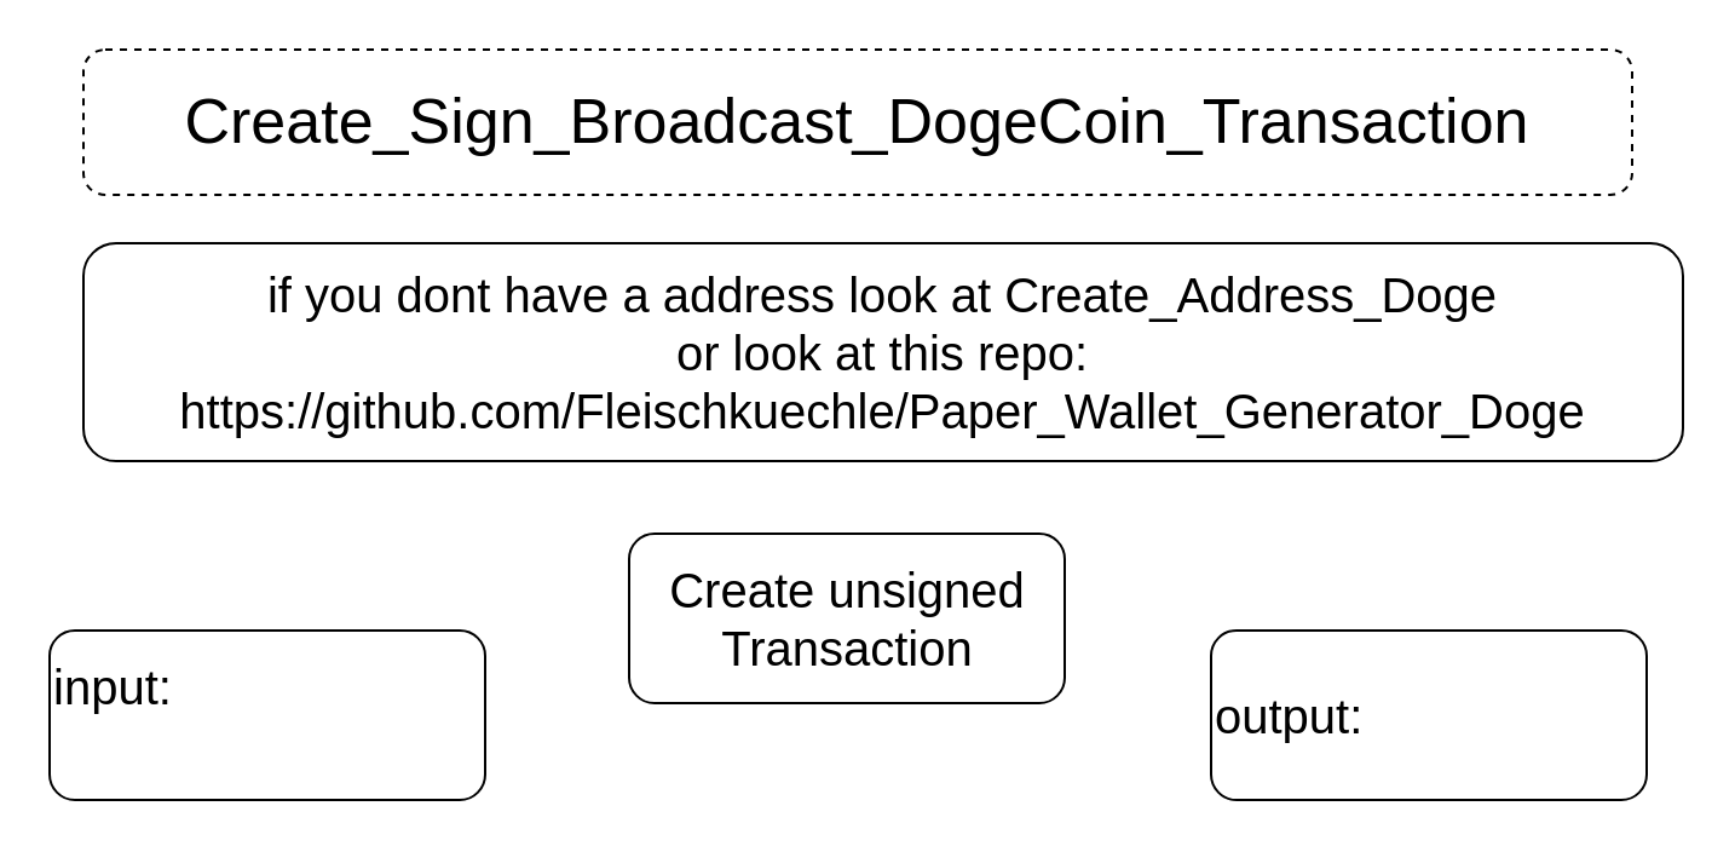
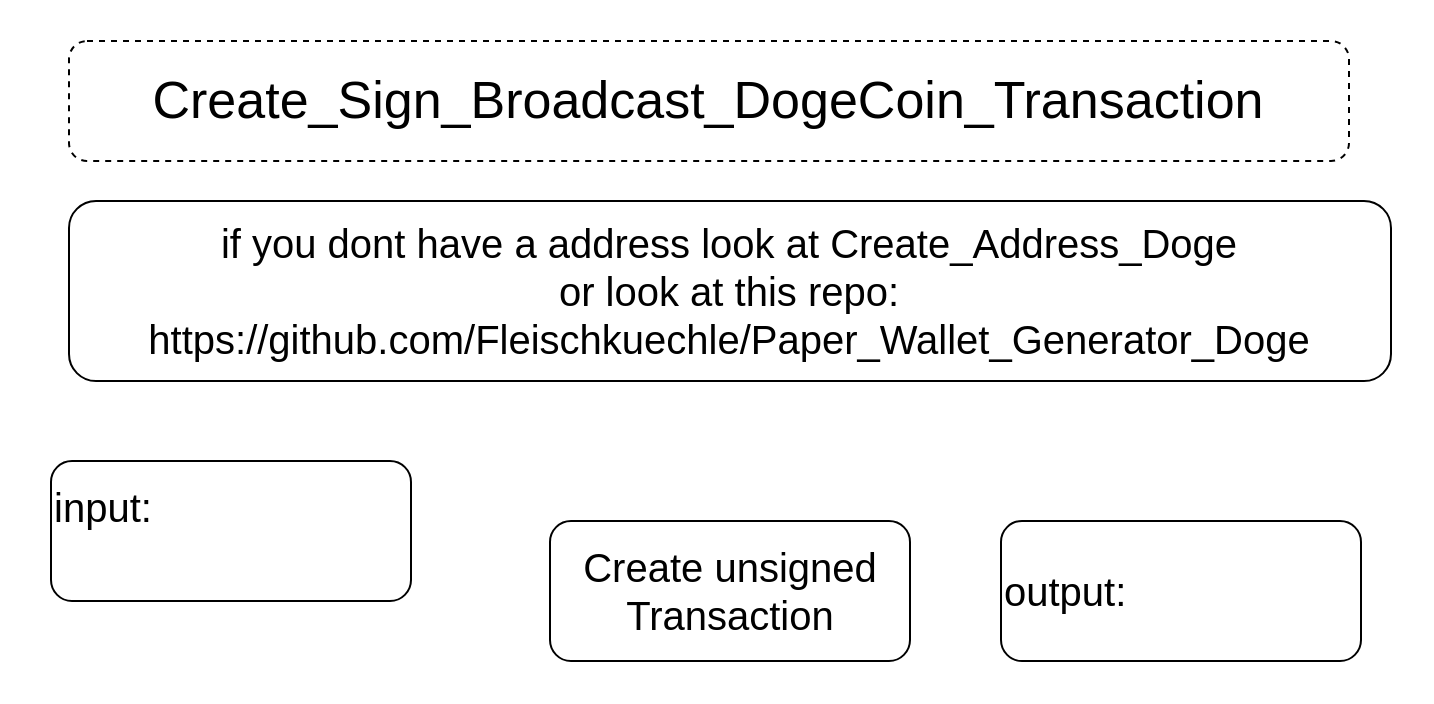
- <mxCell id="3" value="&lt;font style=&quot;font-size: 20px;&quot;&gt;Create unsigned Transaction&lt;/font&gt;" style="rounded=1;whiteSpace=wrap;html=1;" parent="1" vertex="1"><mxGeometry x="259.5" y="220" width="180" height="70" as="geometry" /></mxCell>
+ <mxCell id="3" value="&lt;font style=&quot;font-size: 20px;&quot;&gt;Create unsigned Transaction&lt;/font&gt;" style="rounded=1;whiteSpace=wrap;html=1;" parent="1" vertex="1"><mxGeometry x="274.5" y="260" width="180" height="70" as="geometry" /></mxCell>
- <mxCell id="5" value="&lt;font style=&quot;font-size: 20px;&quot;&gt;input:&lt;br&gt;&lt;br&gt;&lt;/font&gt;" style="rounded=1;whiteSpace=wrap;html=1;align=left;" vertex="1" parent="1"><mxGeometry x="20" y="260" width="180" height="70" as="geometry" /></mxCell>
+ <mxCell id="5" value="&lt;font style=&quot;font-size: 20px;&quot;&gt;input:&lt;br&gt;&lt;br&gt;&lt;/font&gt;" style="rounded=1;whiteSpace=wrap;html=1;align=left;" vertex="1" parent="1"><mxGeometry x="25" y="230" width="180" height="70" as="geometry" /></mxCell>
